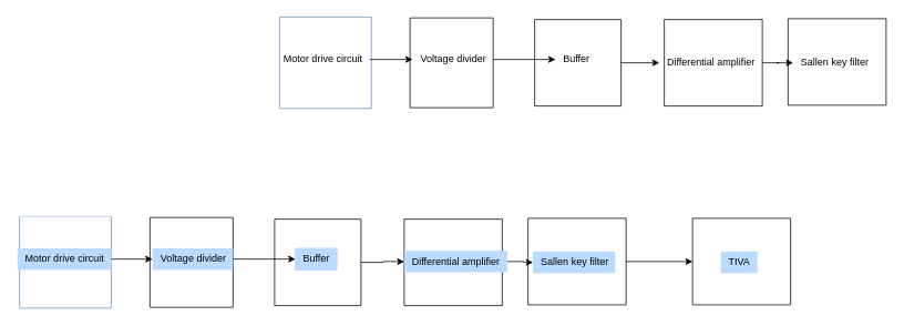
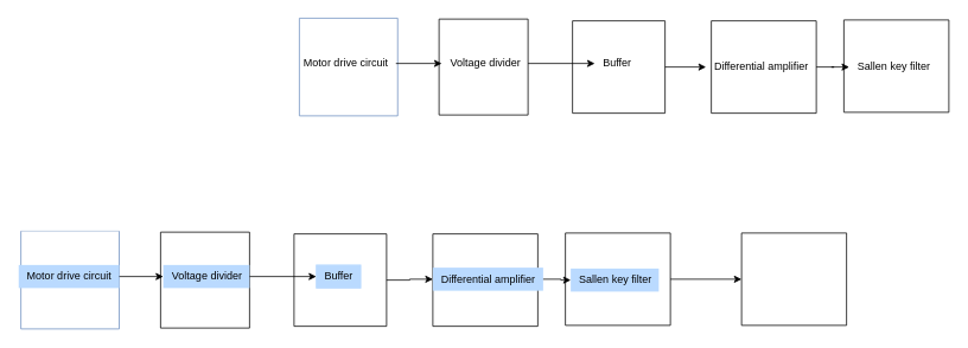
- <mxCell id="32" value="TIVA" style="text;html=1;align=center;verticalAlign=middle;resizable=0;points=[];autosize=1;strokeColor=none;fillColor=#BADAFF;" vertex="1" parent="31"><mxGeometry x="34" y="40" width="44" height="26" as="geometry" /></mxCell>
